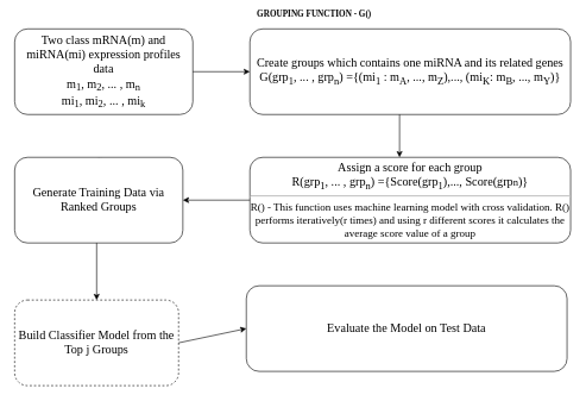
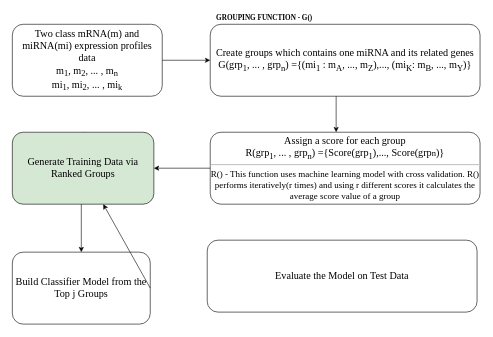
- <mxCell id="3" value="&lt;b&gt;&lt;font face=&quot;Times&quot;&gt;GROUPING FUNCTION - G()&lt;/font&gt;&lt;/b&gt;" style="text;html=1;strokeColor=none;fillColor=none;align=center;verticalAlign=middle;whiteSpace=wrap;rounded=0;" vertex="1" parent="1"><mxGeometry x="350" y="10" width="181" height="20" as="geometry" /></mxCell>
+ <mxCell id="3" value="&lt;b&gt;&lt;font face=&quot;Times&quot;&gt;GROUPING FUNCTION - G()&lt;/font&gt;&lt;/b&gt;" style="text;html=1;strokeColor=none;fillColor=none;align=center;verticalAlign=middle;whiteSpace=wrap;rounded=0;" vertex="1" parent="1"><mxGeometry x="350" width="181" height="20" as="geometry" y="20" /></mxCell>
- <mxCell id="7" value="&lt;div&gt;&lt;font face=&quot;times&quot;&gt;&lt;span style=&quot;font-size: 17px&quot;&gt;Generate Training Data via Ranked Groups&lt;/span&gt;&lt;/font&gt;&lt;/div&gt;" style="rounded=1;whiteSpace=wrap;html=1;align=center;" vertex="1" parent="1"><mxGeometry x="20" y="220" width="236" height="120" as="geometry" /></mxCell>
+ <mxCell id="7" value="&lt;div&gt;&lt;font face=&quot;times&quot;&gt;&lt;span style=&quot;font-size: 17px&quot;&gt;Generate Training Data via Ranked Groups&lt;/span&gt;&lt;/font&gt;&lt;/div&gt;" style="rounded=1;whiteSpace=wrap;html=1;align=center;fillColor=#d5e8d4;" vertex="1" parent="1"><mxGeometry x="20" y="220" width="236" height="120" as="geometry" /></mxCell>
- <mxCell id="14" value="" style="endArrow=classic;html=1;exitX=1;exitY=0.5;exitDx=0;exitDy=0;entryX=0;entryY=0.5;entryDx=0;entryDy=0;" edge="1" parent="1" source="8" target="9"><mxGeometry width="50" height="50" relative="1" as="geometry"><mxPoint x="360" y="340" as="sourcePoint" /><mxPoint x="410" y="290" as="targetPoint" /></mxGeometry></mxCell>
+ <mxCell id="14" value="" style="endArrow=classic;html=1;exitX=1;exitY=0.5;exitDx=0;exitDy=0;" edge="1" parent="1" source="8" target="7"><mxGeometry width="50" height="50" relative="1" as="geometry"><mxPoint x="360" y="340" as="sourcePoint" /><mxPoint x="410" y="290" as="targetPoint" /></mxGeometry></mxCell>
- <mxCell id="8" value="&lt;div&gt;&lt;font face=&quot;times&quot;&gt;&lt;span style=&quot;font-size: 17px&quot;&gt;Build Classifier Model from the Top j Groups&lt;/span&gt;&lt;/font&gt;&lt;/div&gt;" style="rounded=1;whiteSpace=wrap;html=1;align=center;dashed=1;" vertex="1" parent="1"><mxGeometry x="20" y="420" width="230" height="120" as="geometry" /></mxCell>
+ <mxCell id="8" value="&lt;div&gt;&lt;font face=&quot;times&quot;&gt;&lt;span style=&quot;font-size: 17px&quot;&gt;Build Classifier Model from the Top j Groups&lt;/span&gt;&lt;/font&gt;&lt;/div&gt;" style="rounded=1;whiteSpace=wrap;html=1;align=center;" vertex="1" parent="1"><mxGeometry x="20" y="420" width="230" height="120" as="geometry" /></mxCell>
